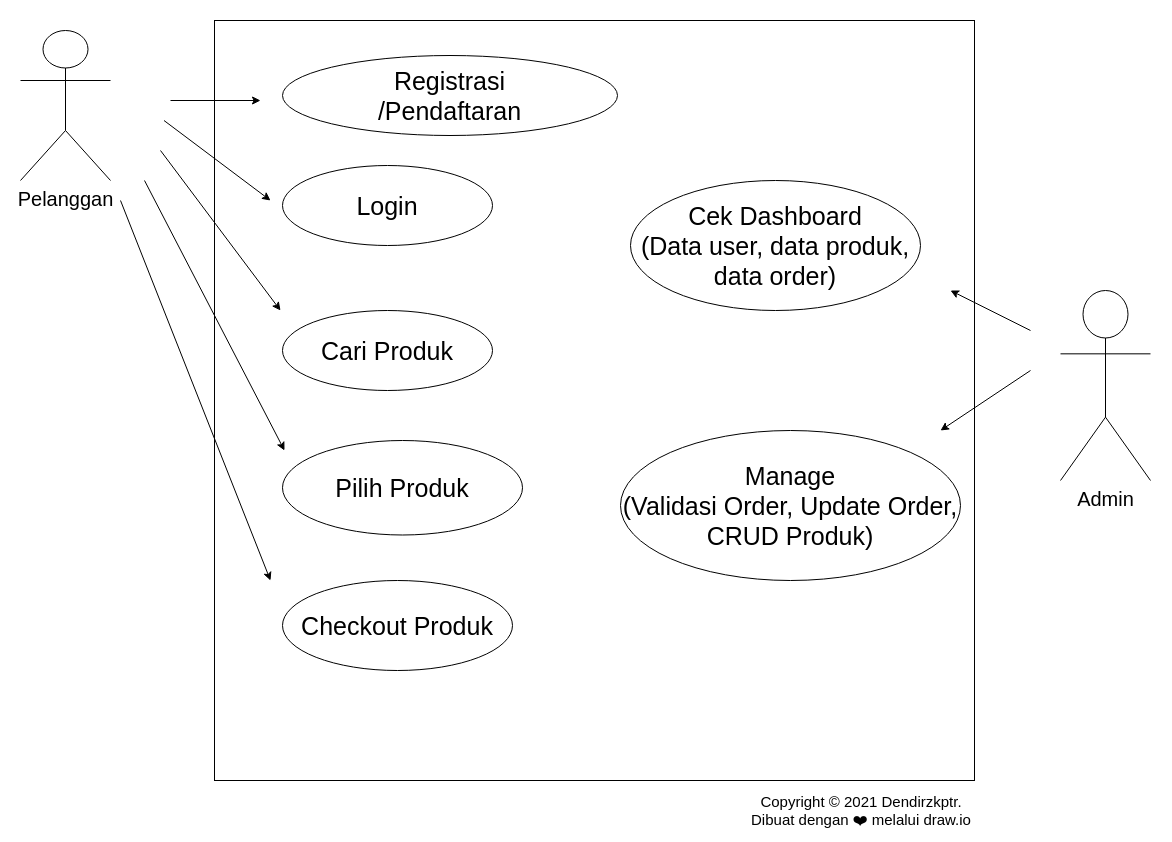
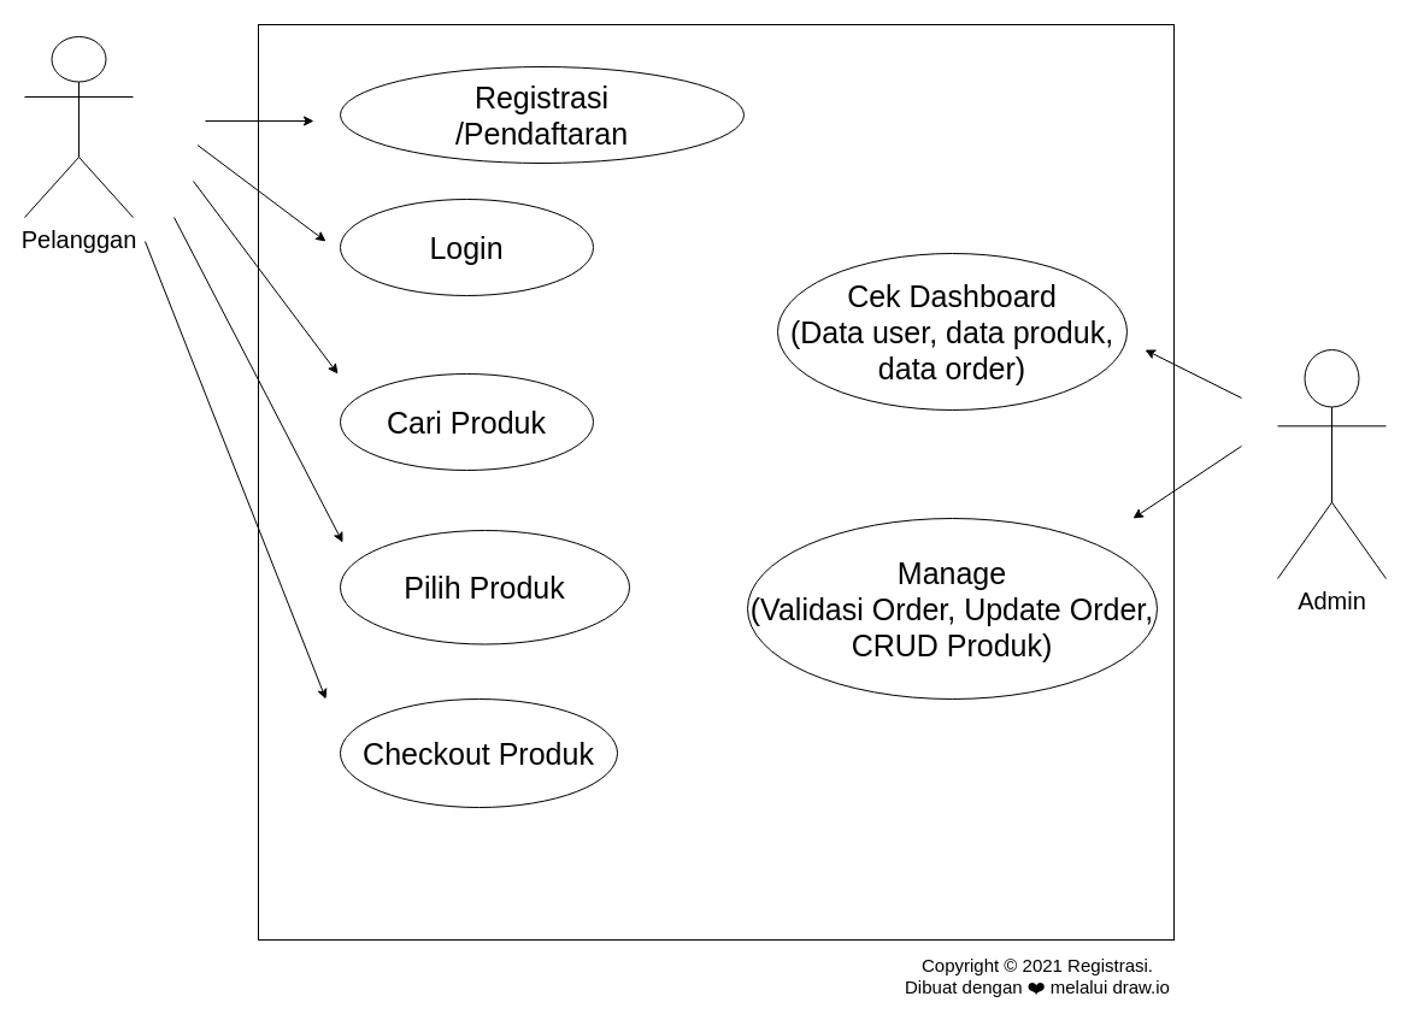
- <mxCell id="16" value="Cek Dashboard&lt;br&gt;(Data user, data produk, data order)" style="ellipse;whiteSpace=wrap;html=1;align=center;fontSize=25;" parent="1" vertex="1"><mxGeometry x="630" y="180" width="290" height="130" as="geometry" /></mxCell>
+ <mxCell id="16" value="Cek Dashboard&lt;br&gt;(Data user, data produk, data order)" style="ellipse;whiteSpace=wrap;html=1;align=center;fontSize=25;" parent="1" vertex="1"><mxGeometry x="645" y="210" width="290" height="130" as="geometry" /></mxCell>
- <mxCell id="15" value="Copyright © 2021 Dendirzkptr. &lt;br&gt;Dibuat dengan&amp;nbsp;❤️ melalui draw.io" style="text;html=1;strokeColor=none;fillColor=none;align=center;verticalAlign=middle;whiteSpace=wrap;rounded=0;fontSize=15;" parent="1" vertex="1"><mxGeometry x="730" y="800" width="262" height="20" as="geometry" /></mxCell>
+ <mxCell id="15" value="Copyright © 2021 Registrasi. &lt;br&gt;Dibuat dengan&amp;nbsp;❤️ melalui draw.io" style="text;html=1;strokeColor=none;fillColor=none;align=center;verticalAlign=middle;whiteSpace=wrap;rounded=0;fontSize=15;" parent="1" vertex="1"><mxGeometry x="730" y="800" width="262" height="20" as="geometry" /></mxCell>
